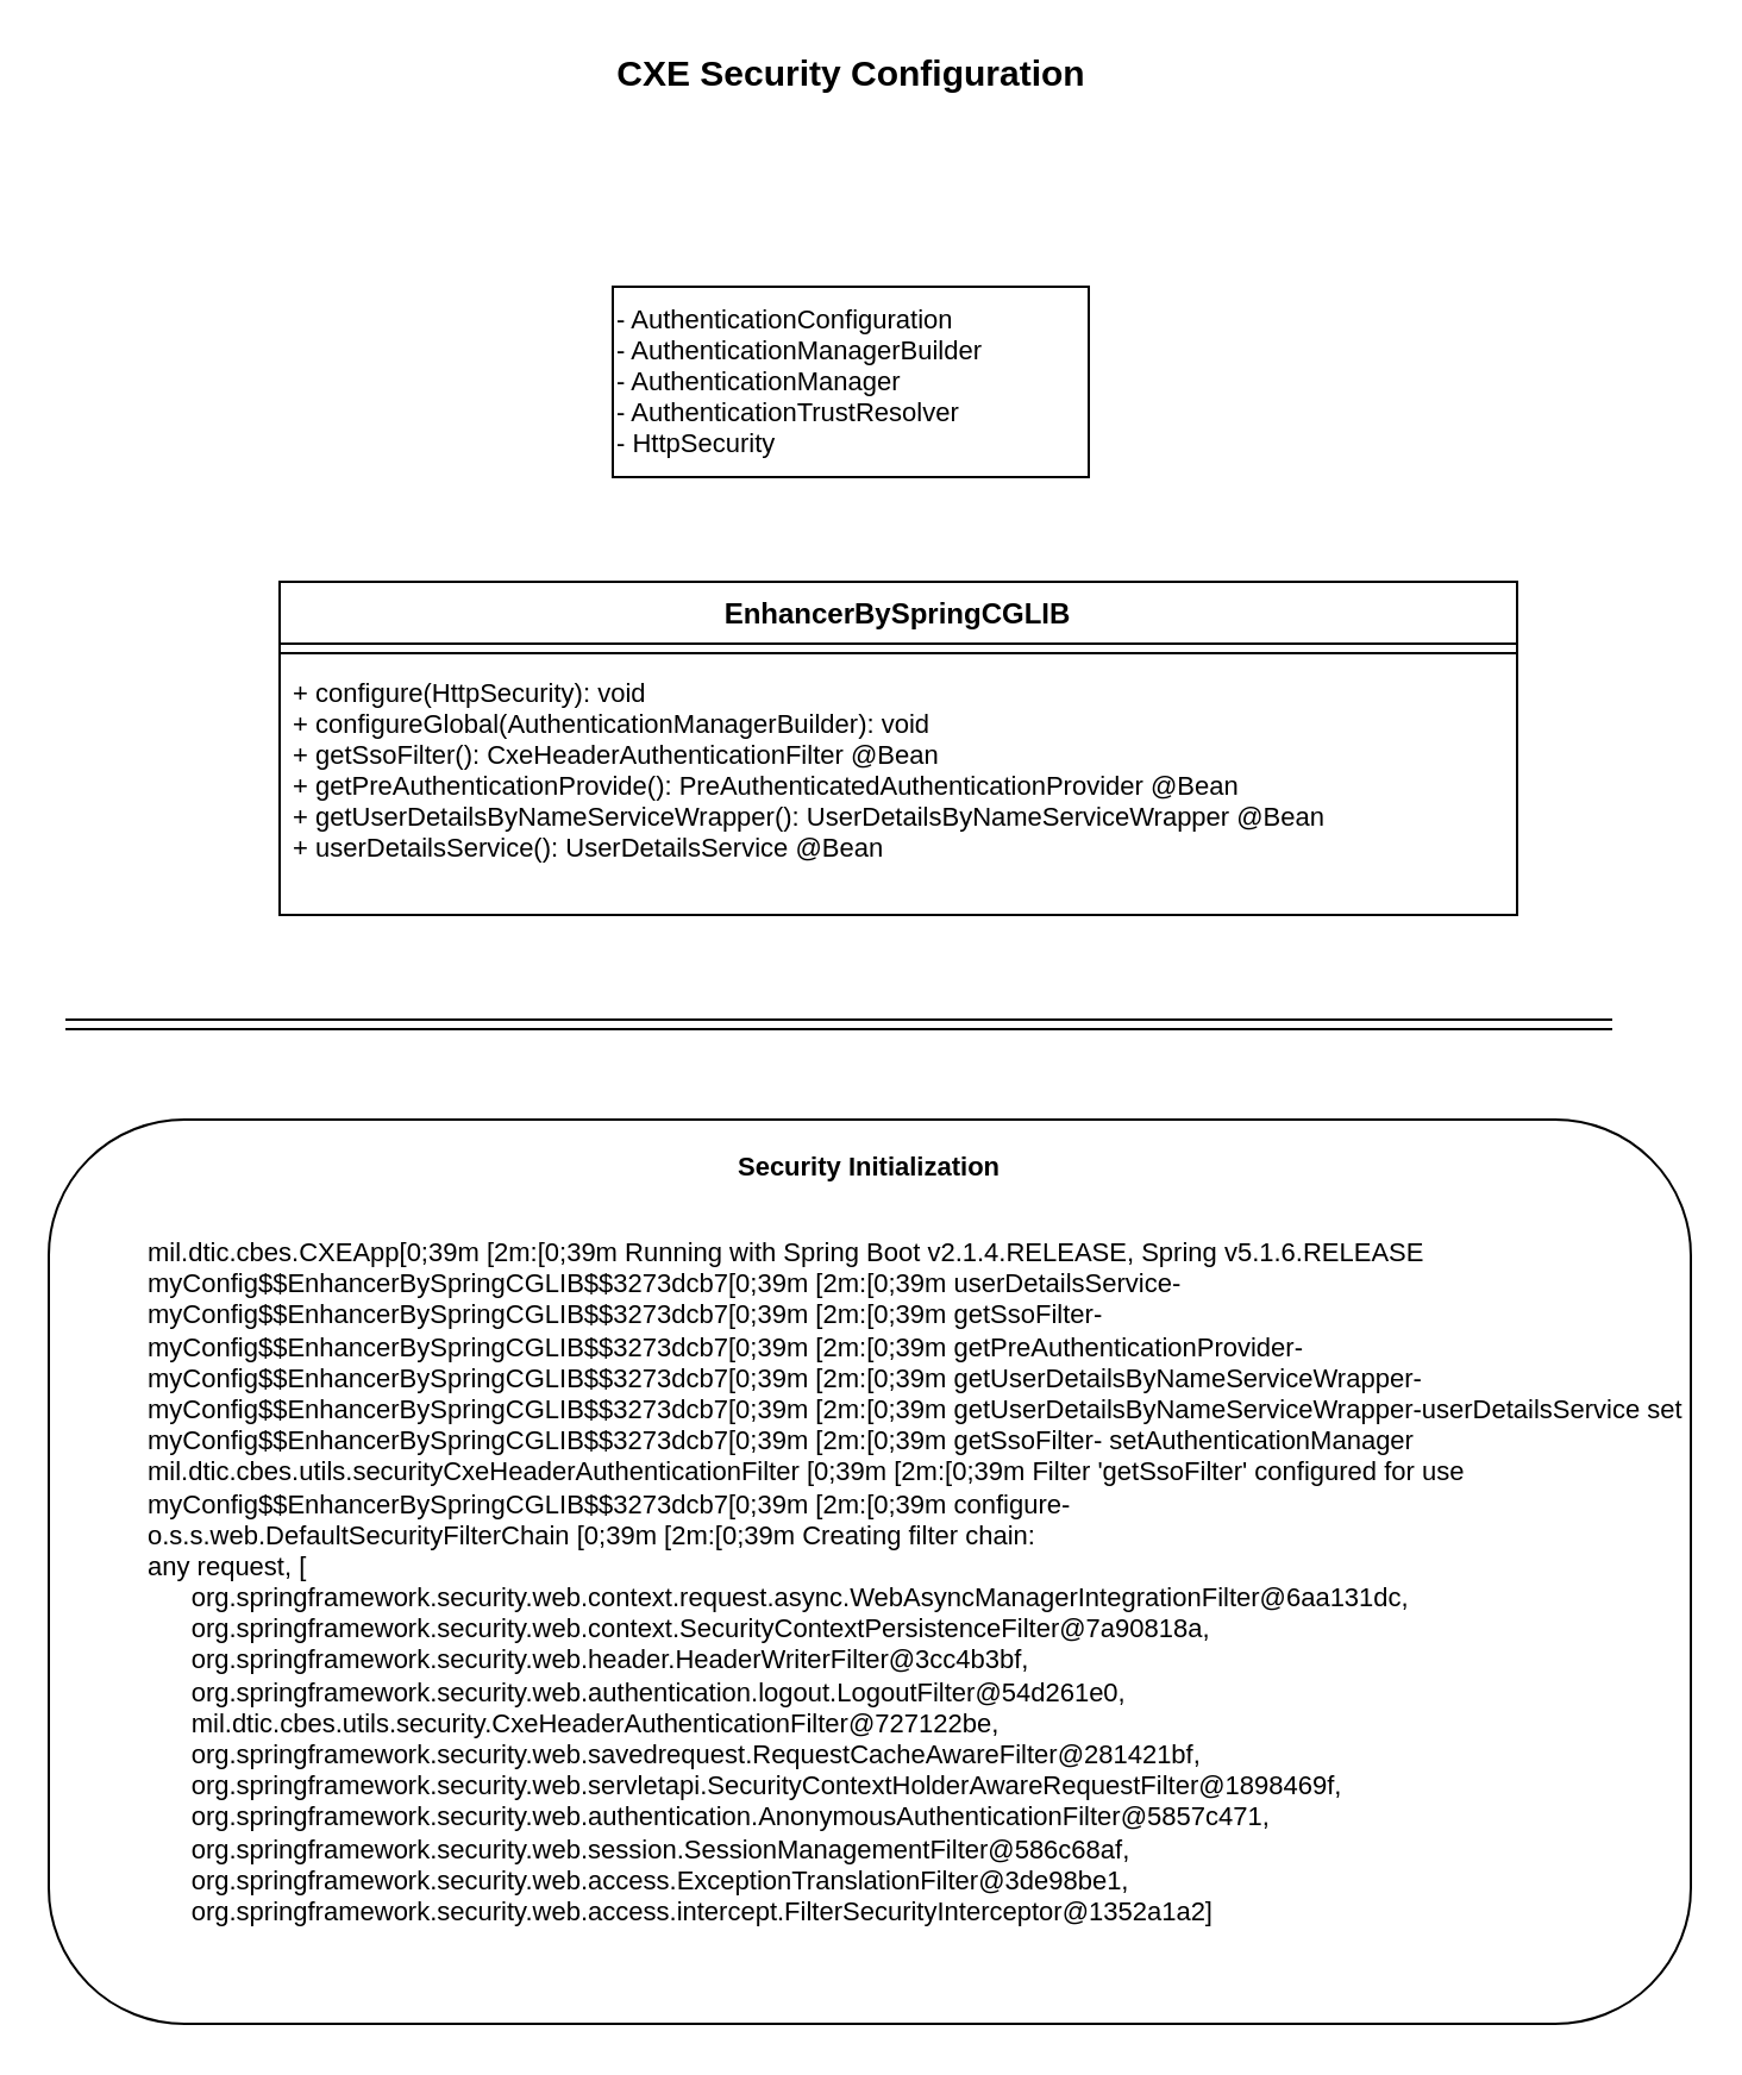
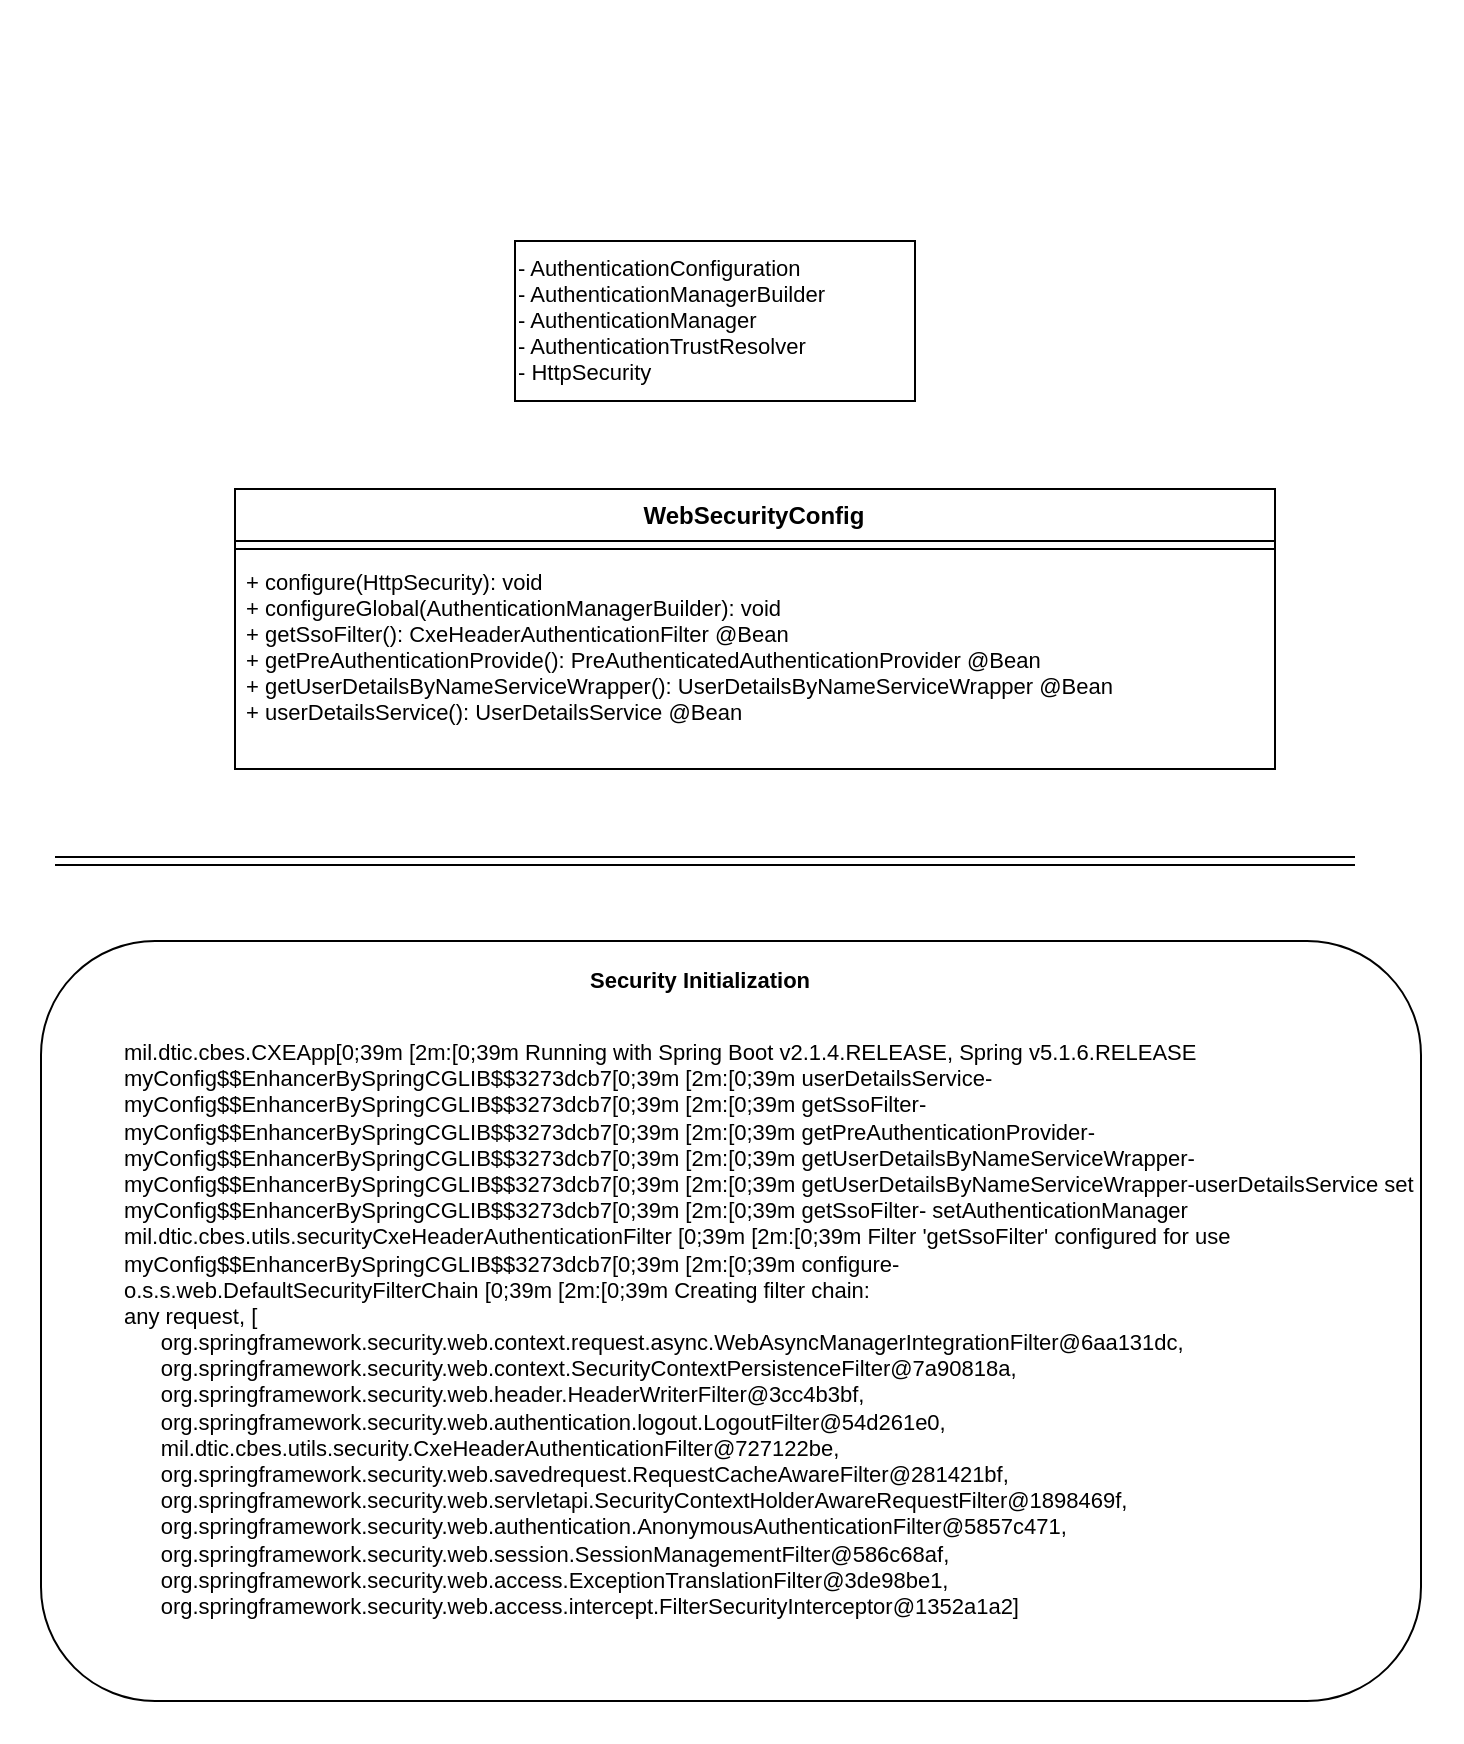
- <mxCell id="10" value="&lt;b style=&quot;font-size: 15px;&quot;&gt;&lt;font style=&quot;font-size: 15px;&quot;&gt;CXE Security Configuration&lt;/font&gt;&lt;/b&gt;" style="text;html=1;strokeColor=none;fillColor=none;align=center;verticalAlign=middle;whiteSpace=wrap;rounded=0;fontSize=15;" vertex="1" parent="1"><mxGeometry x="249.5" y="20" width="215" height="20" as="geometry" /></mxCell>
- <mxCell id="2" value="EnhancerBySpringCGLIB" style="swimlane;fontStyle=1;align=center;verticalAlign=top;childLayout=stackLayout;horizontal=1;startSize=26;horizontalStack=0;resizeParent=1;resizeParentMax=0;resizeLast=0;collapsible=1;marginBottom=0;" vertex="1" parent="1"><mxGeometry x="117" y="244" width="520" height="140" as="geometry" /></mxCell>
+ <mxCell id="2" value="WebSecurityConfig" style="swimlane;fontStyle=1;align=center;verticalAlign=top;childLayout=stackLayout;horizontal=1;startSize=26;horizontalStack=0;resizeParent=1;resizeParentMax=0;resizeLast=0;collapsible=1;marginBottom=0;" vertex="1" parent="1"><mxGeometry x="117" y="244" width="520" height="140" as="geometry" /></mxCell>
- <mxCell id="8" value="Security Initialization" style="text;html=1;strokeColor=none;fillColor=none;align=center;verticalAlign=middle;whiteSpace=wrap;rounded=0;fontSize=11;fontStyle=1" vertex="1" parent="1"><mxGeometry x="305" y="480" width="120" height="20" as="geometry" /></mxCell>
+ <mxCell id="8" value="Security Initialization" style="text;html=1;strokeColor=none;fillColor=none;align=center;verticalAlign=middle;whiteSpace=wrap;rounded=0;fontSize=11;fontStyle=1" vertex="1" parent="1"><mxGeometry x="290" y="480" width="120" height="20" as="geometry" /></mxCell>
